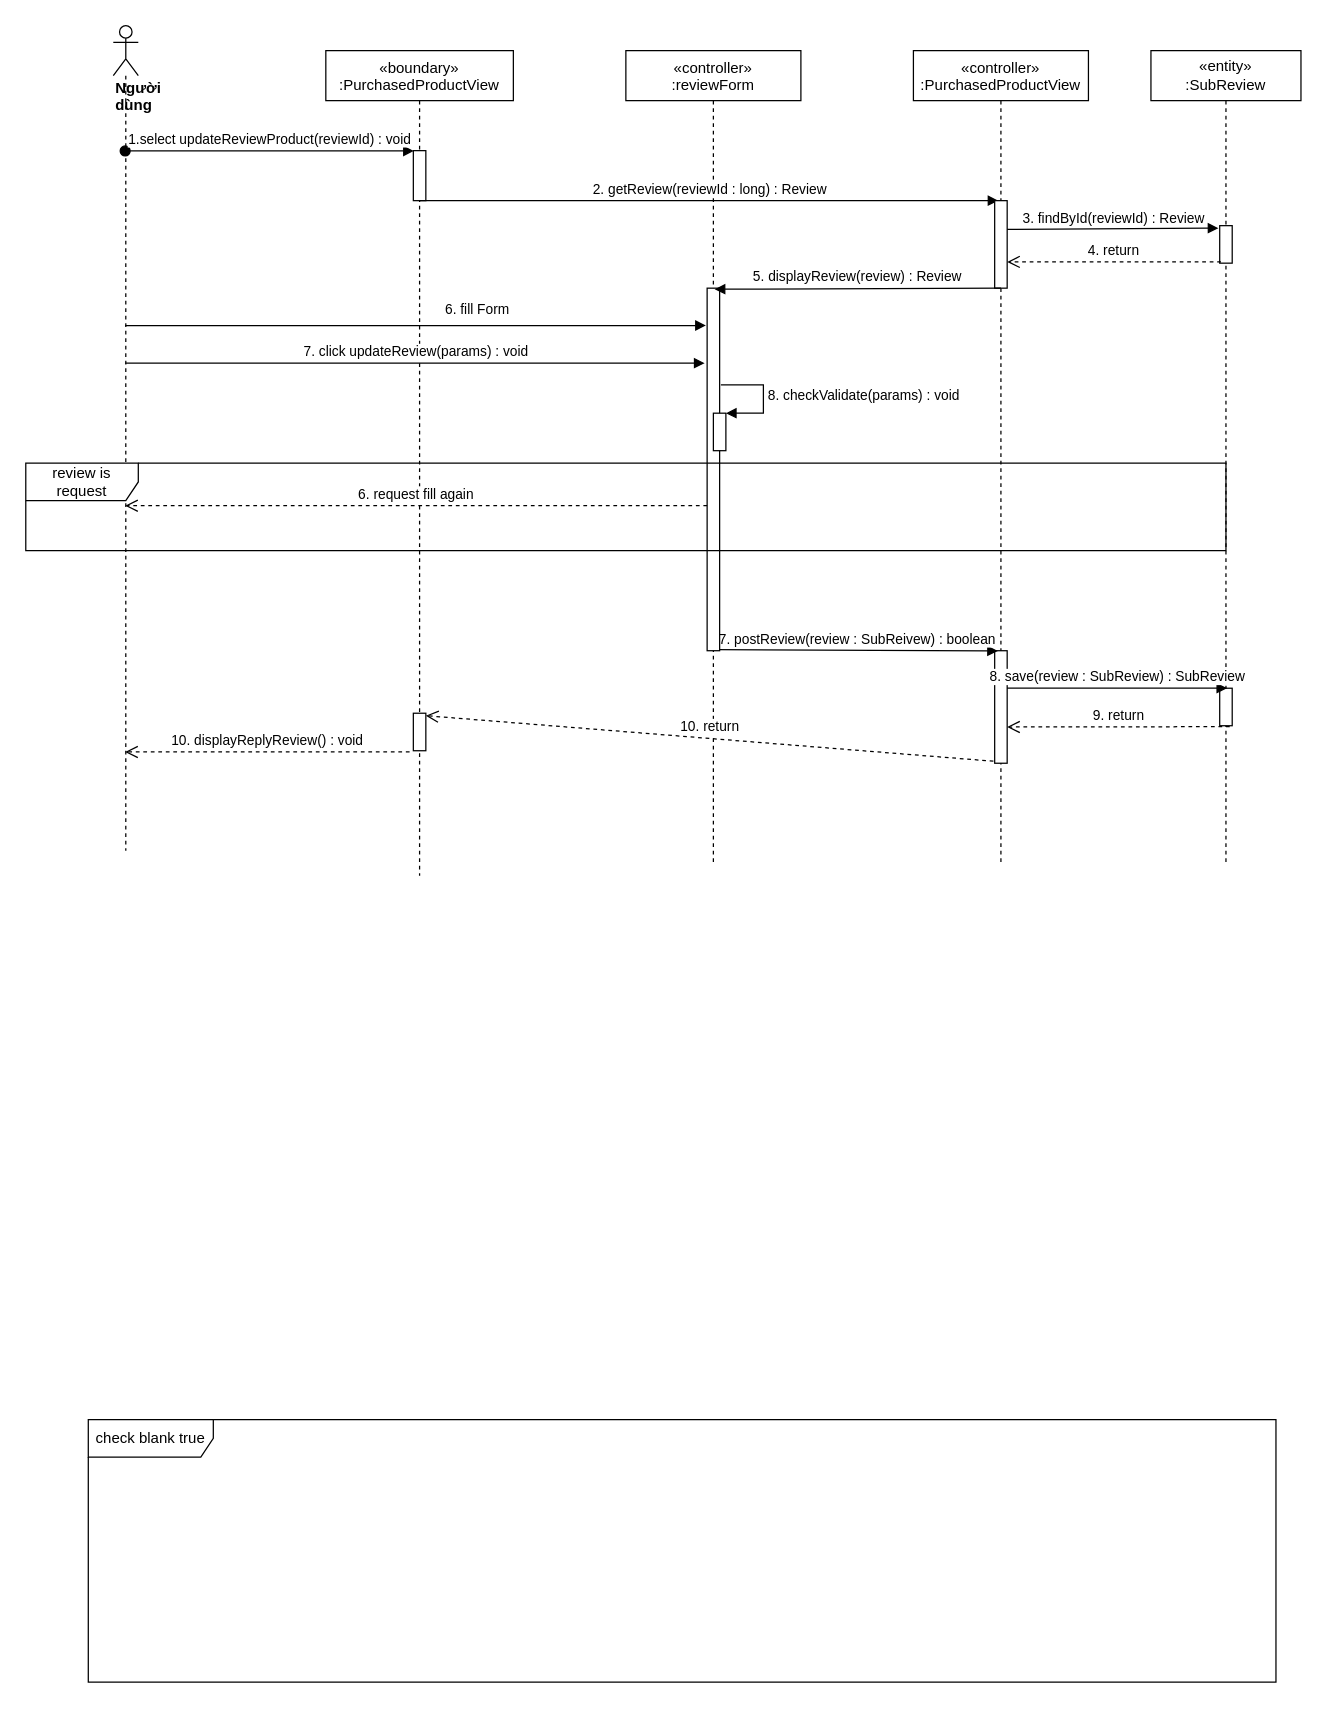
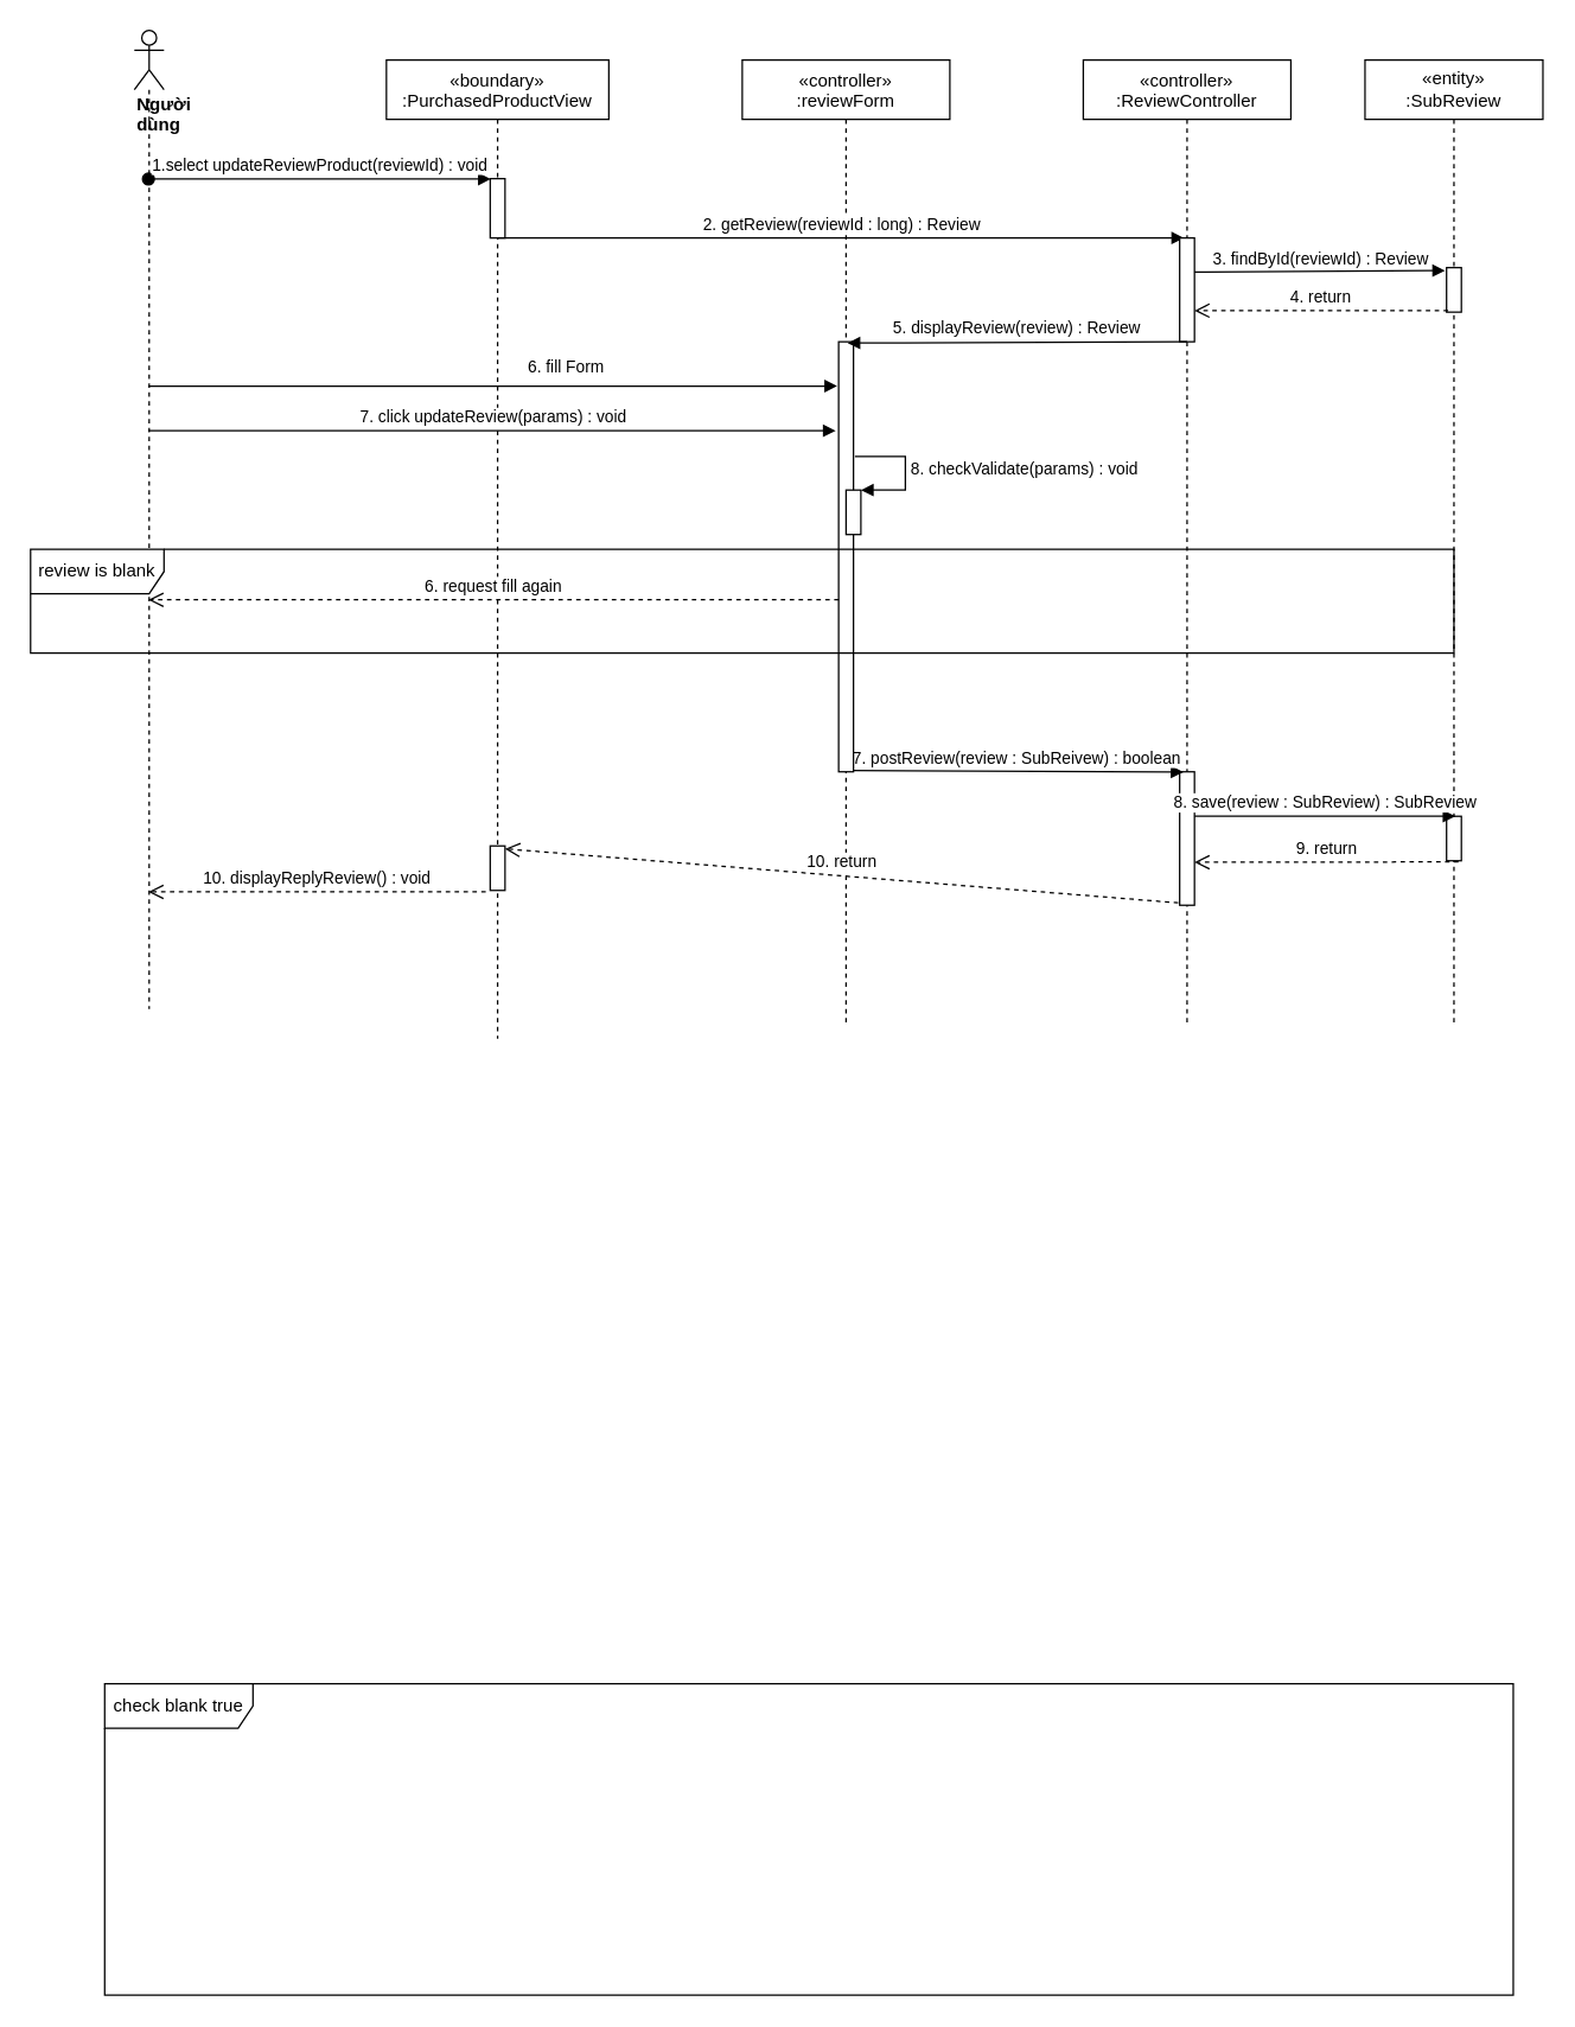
- <mxCell id="4" value="«controller»&#10;:PurchasedProductView" style="shape=umlLifeline;perimeter=lifelinePerimeter;container=1;collapsible=0;recursiveResize=0;rounded=0;shadow=0;strokeWidth=1;size=40;" vertex="1" parent="1"><mxGeometry x="730" y="40" width="140" height="650" as="geometry" /></mxCell>
+ <mxCell id="4" value="«controller»&#10;:ReviewController" style="shape=umlLifeline;perimeter=lifelinePerimeter;container=1;collapsible=0;recursiveResize=0;rounded=0;shadow=0;strokeWidth=1;size=40;" vertex="1" parent="1"><mxGeometry x="730" y="40" width="140" height="650" as="geometry" /></mxCell>
- <mxCell id="19" value="review is request" style="shape=umlFrame;whiteSpace=wrap;html=1;width=90;height=30;" vertex="1" parent="1"><mxGeometry x="20" y="370" width="960" height="70" as="geometry" /></mxCell>
+ <mxCell id="19" value="review is blank" style="shape=umlFrame;whiteSpace=wrap;html=1;width=90;height=30;" vertex="1" parent="1"><mxGeometry x="20" y="370" width="960" height="70" as="geometry" /></mxCell>
